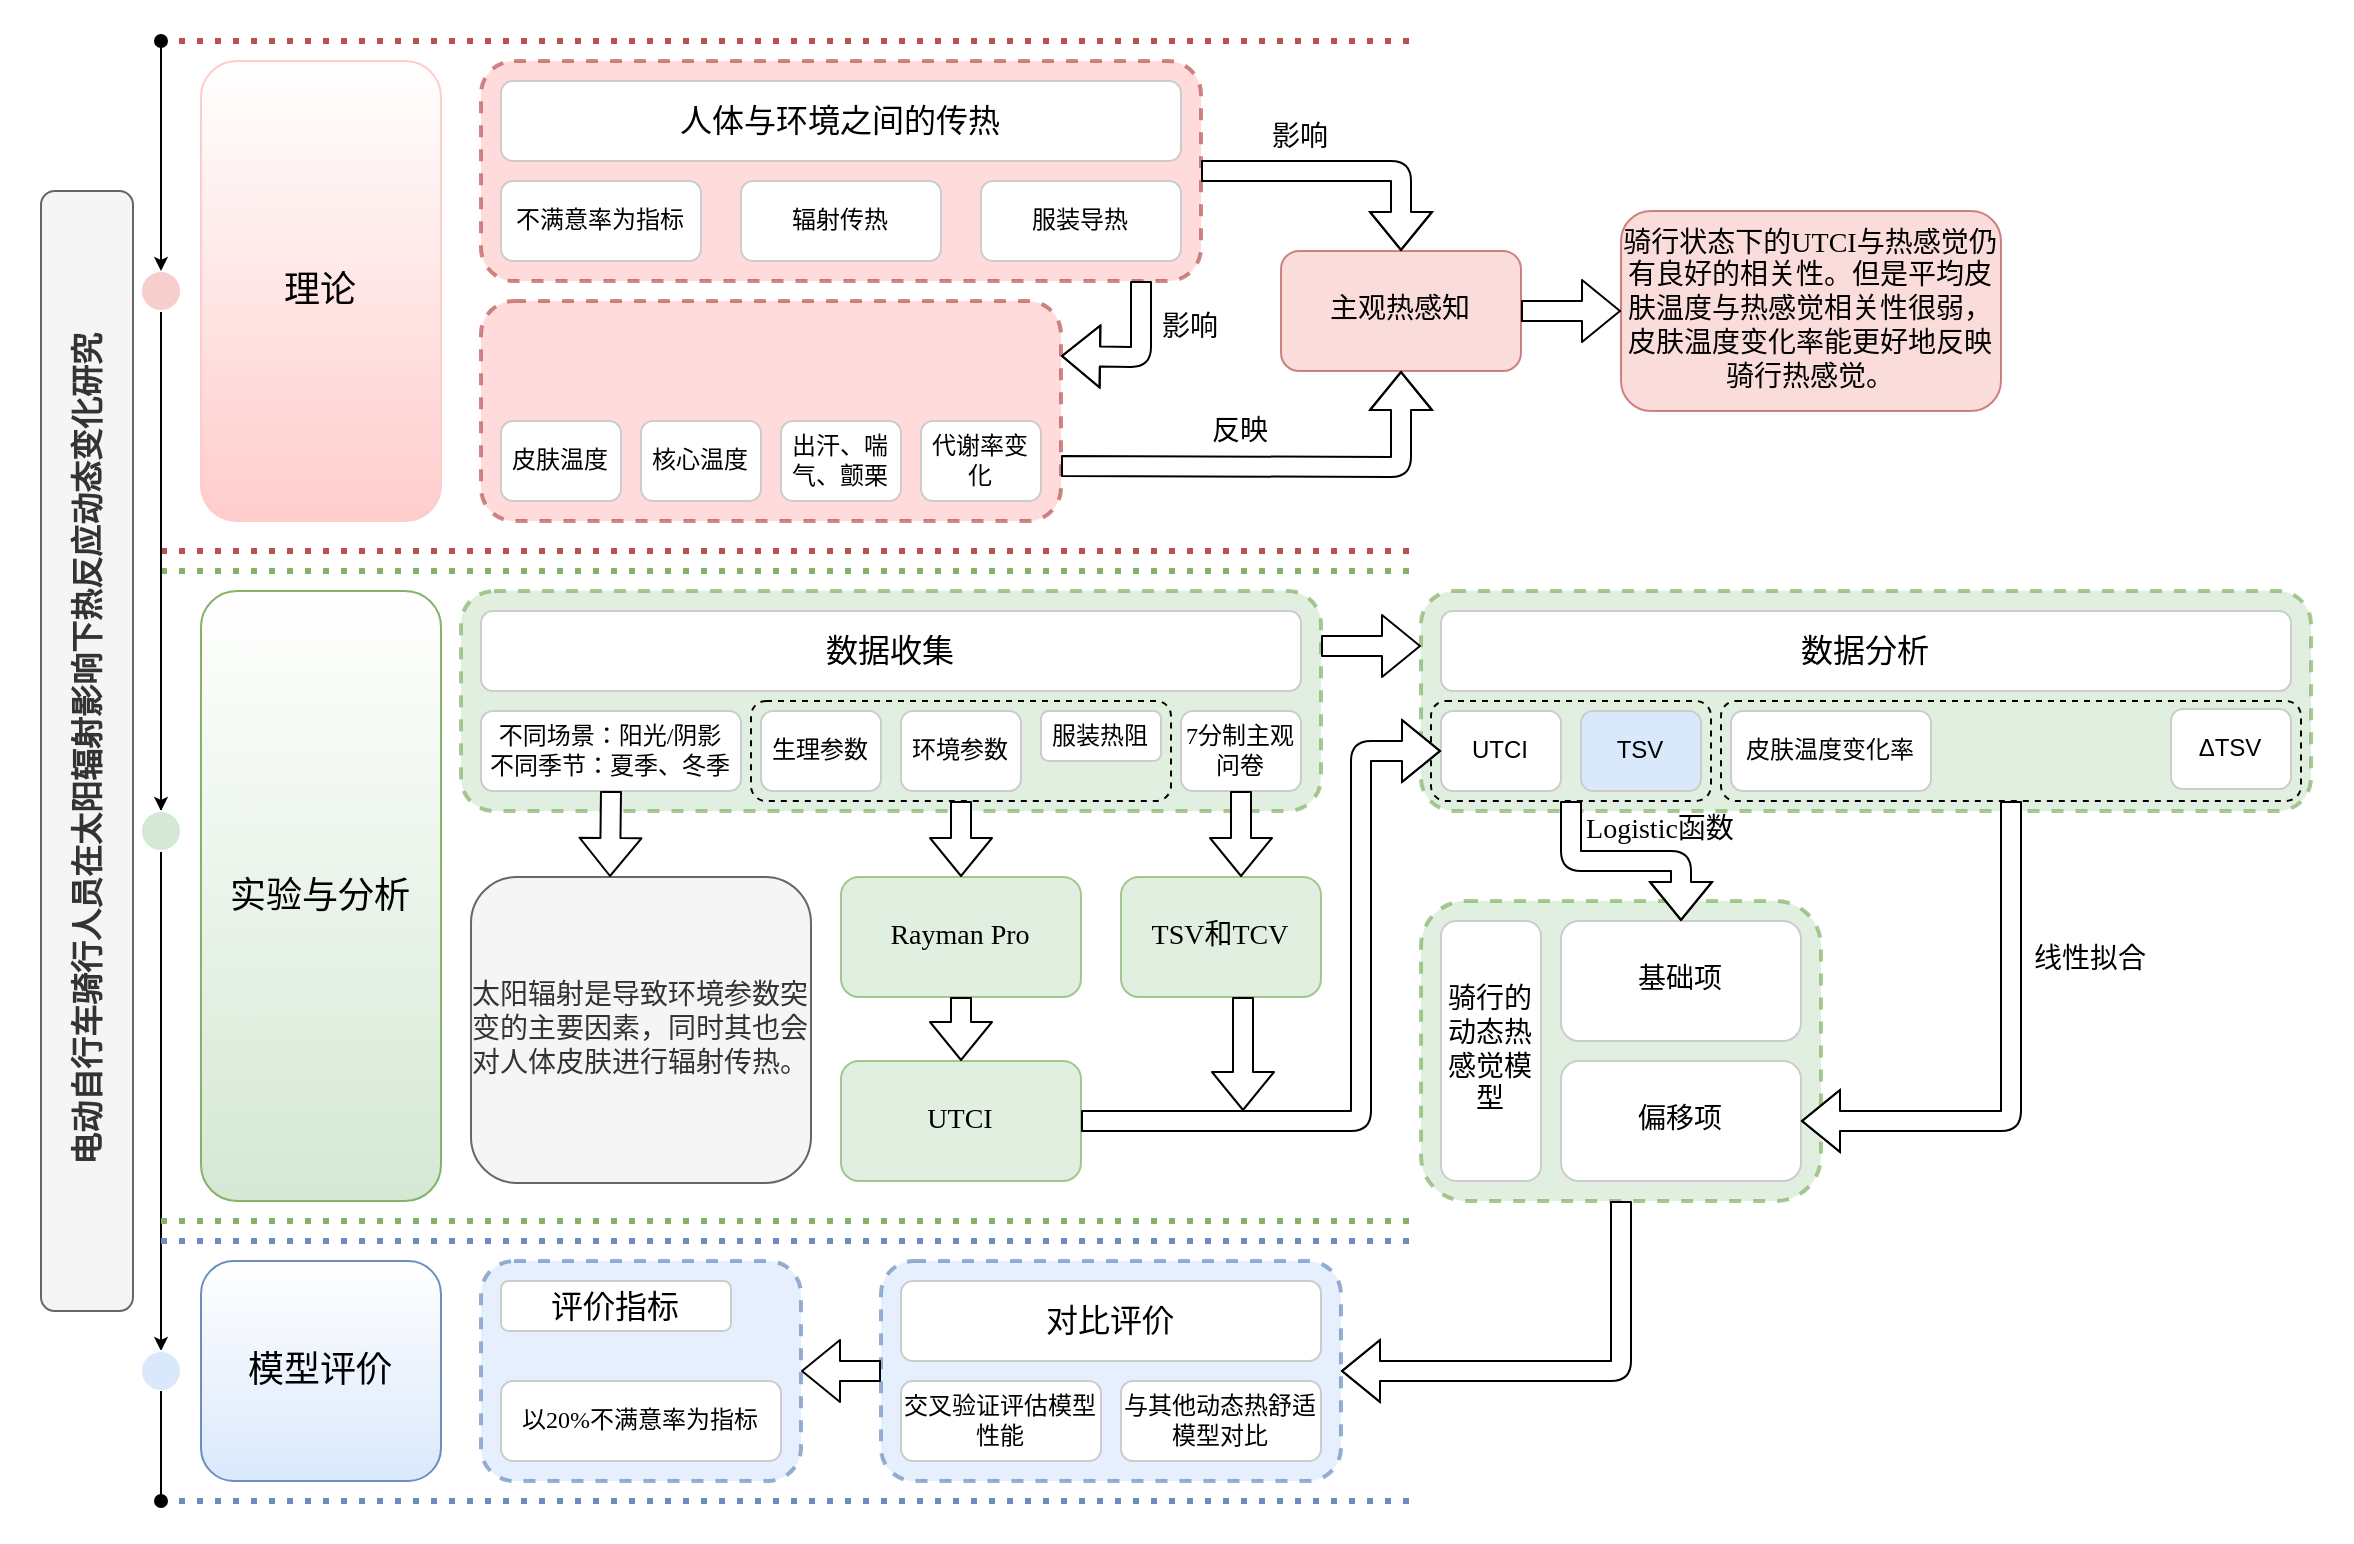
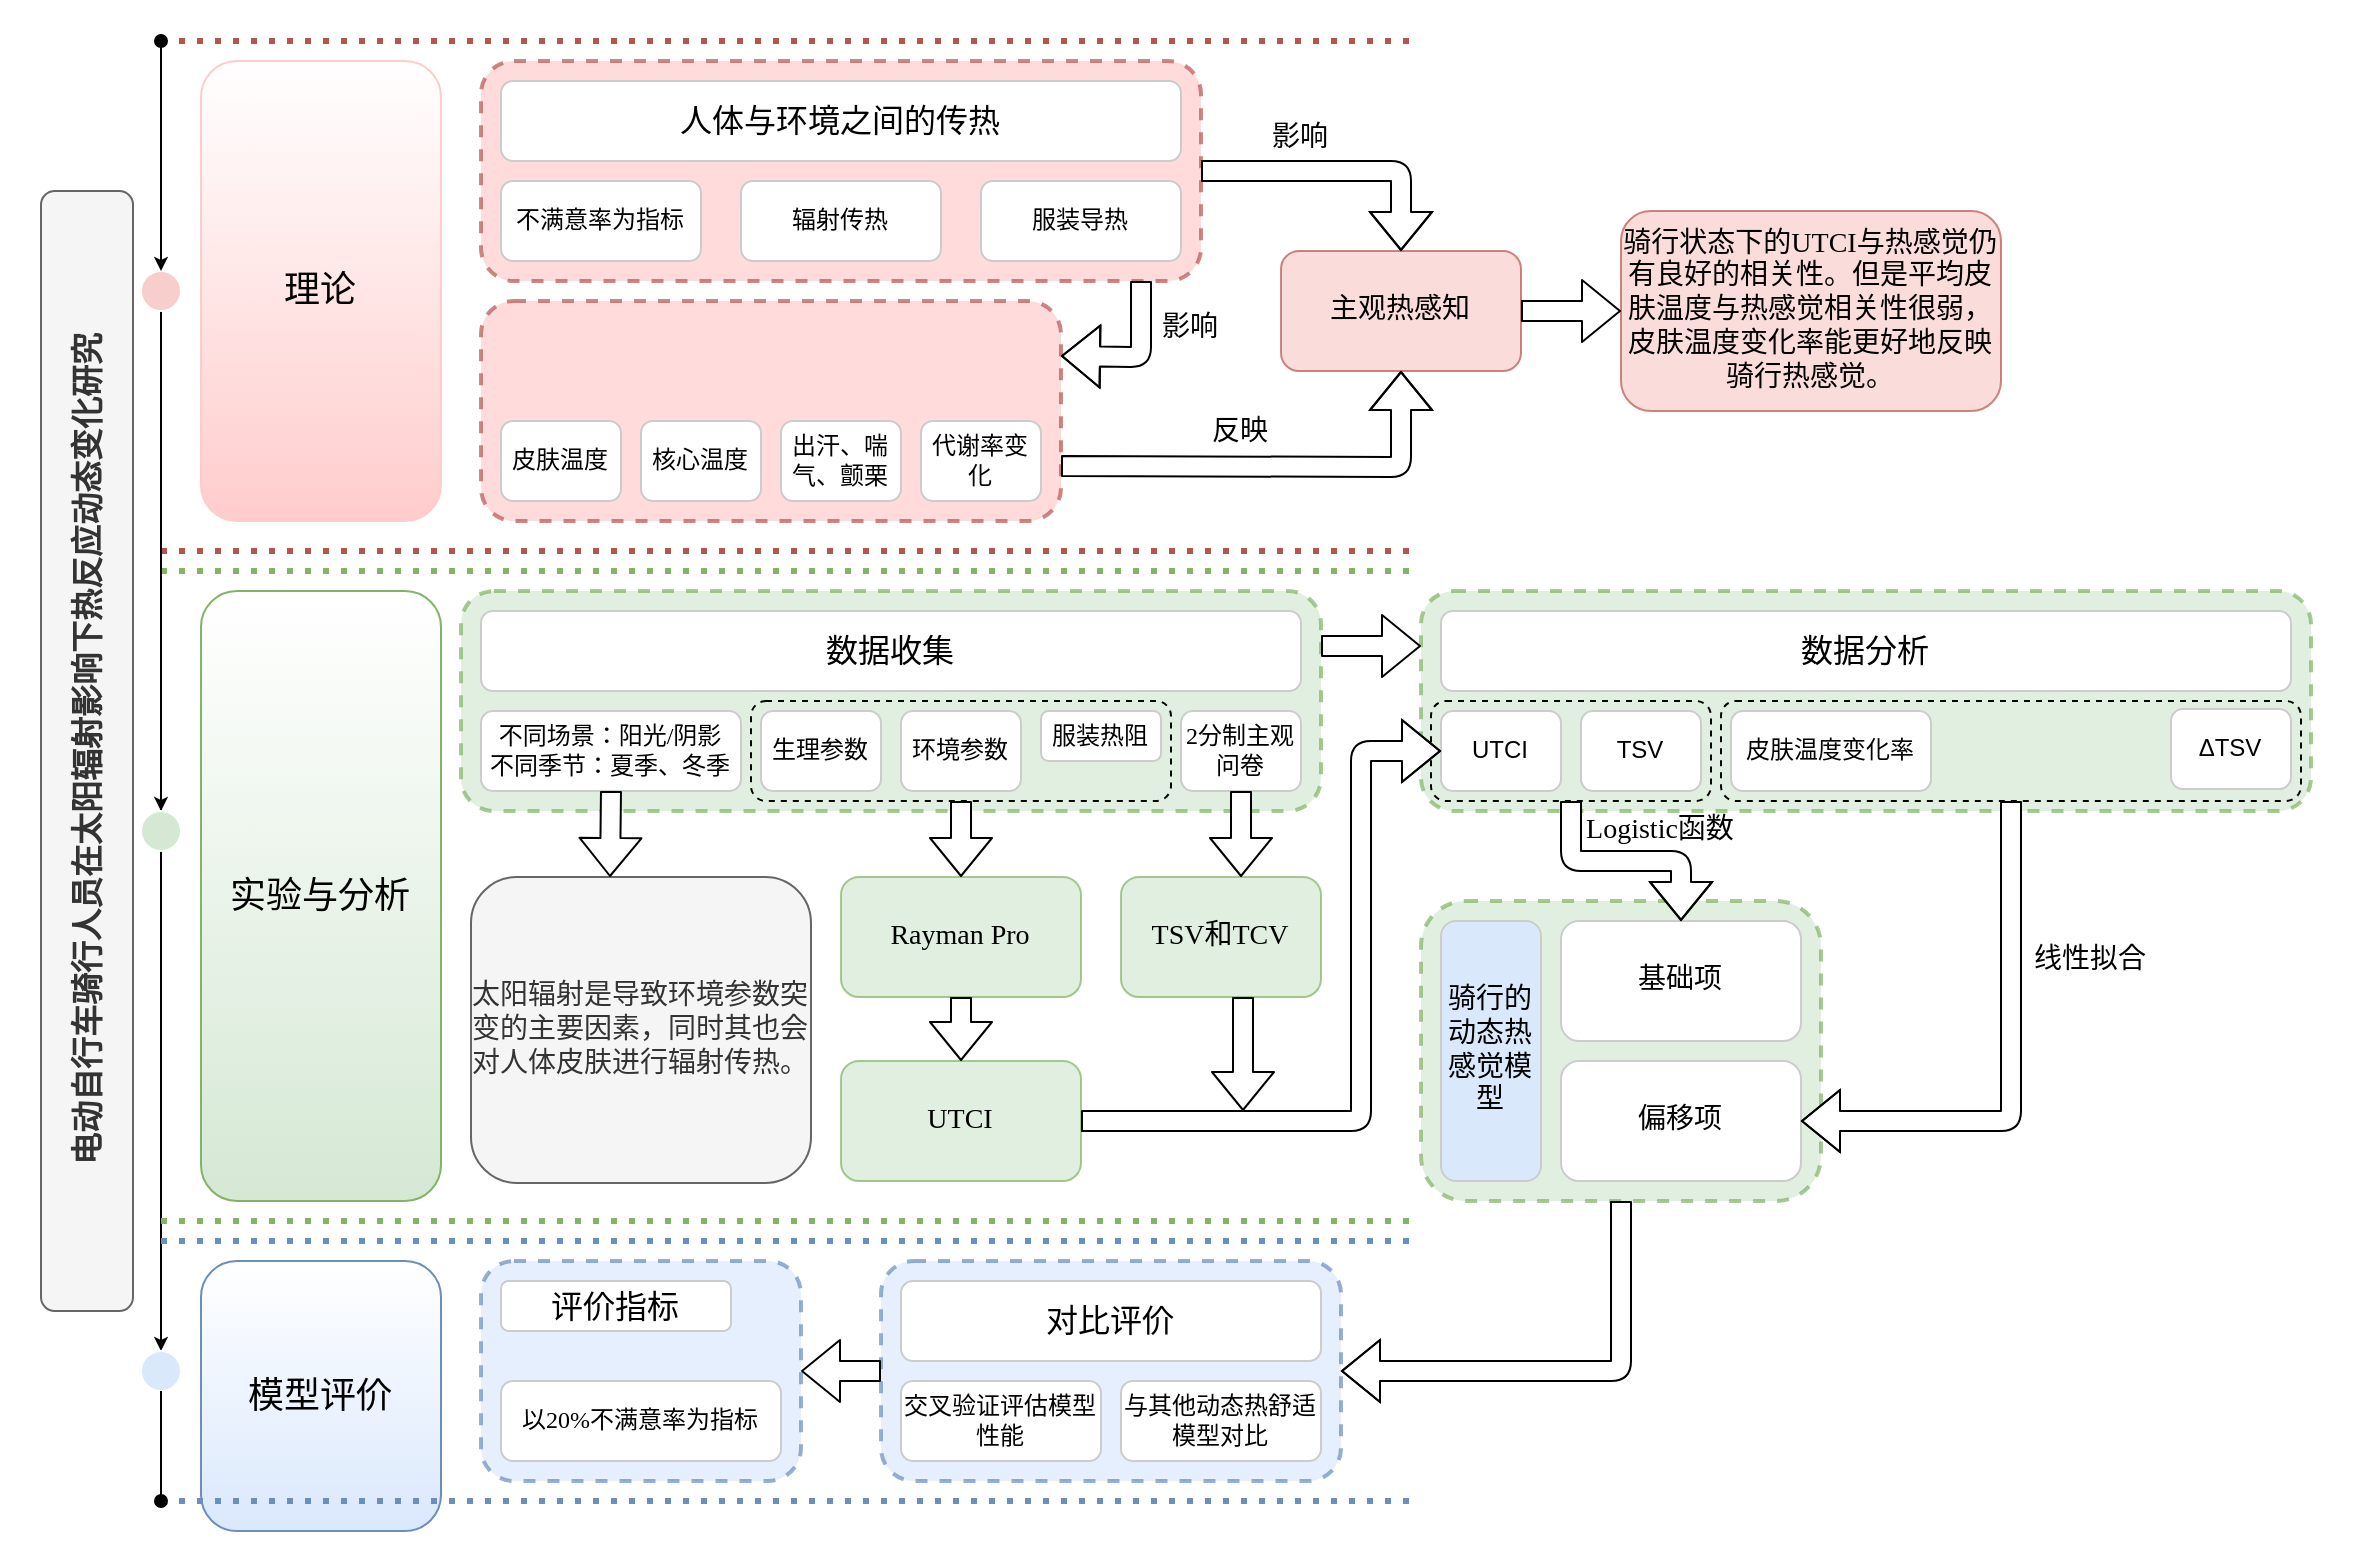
- <mxCell id="63" value="7分制主观问卷" style="rounded=1;whiteSpace=wrap;html=1;fontFamily=Tahoma;strokeColor=#CCCCCC;" vertex="1" parent="1"><mxGeometry x="590" y="355" width="60" height="40" as="geometry" /></mxCell>
+ <mxCell id="63" value="2分制主观问卷" style="rounded=1;whiteSpace=wrap;html=1;fontFamily=Tahoma;strokeColor=#CCCCCC;" vertex="1" parent="1"><mxGeometry x="590" y="355" width="60" height="40" as="geometry" /></mxCell>
- <mxCell id="58" value="TSV" style="rounded=1;whiteSpace=wrap;html=1;strokeColor=#CCCCCC;fillColor=#dae8fc;" vertex="1" parent="1"><mxGeometry x="790" y="355" width="60" height="40" as="geometry" /></mxCell>
+ <mxCell id="58" value="TSV" style="rounded=1;whiteSpace=wrap;html=1;strokeColor=#CCCCCC;" vertex="1" parent="1"><mxGeometry x="790" y="355" width="60" height="40" as="geometry" /></mxCell>
- <mxCell id="19" value="&lt;font style=&quot;font-size: 14px&quot;&gt;骑行的动态热感觉模型&lt;/font&gt;" style="rounded=1;whiteSpace=wrap;html=1;labelBackgroundColor=none;fontSize=14;fontFamily=Tahoma;strokeColor=#CCCCCC;" vertex="1" parent="1"><mxGeometry x="720" y="460" width="50" height="130" as="geometry" /></mxCell>
+ <mxCell id="19" value="&lt;font style=&quot;font-size: 14px&quot;&gt;骑行的动态热感觉模型&lt;/font&gt;" style="rounded=1;whiteSpace=wrap;html=1;labelBackgroundColor=none;fontSize=14;fontFamily=Tahoma;strokeColor=#CCCCCC;fillColor=#dae8fc;" vertex="1" parent="1"><mxGeometry x="720" y="460" width="50" height="130" as="geometry" /></mxCell>
- <mxCell id="21" value="&lt;font style=&quot;font-size: 18px&quot; face=&quot;Tahoma&quot;&gt;模型评价&lt;/font&gt;" style="rounded=1;whiteSpace=wrap;html=1;fillColor=#dae8fc;strokeColor=#6c8ebf;gradientColor=#ffffff;gradientDirection=north;" vertex="1" parent="1"><mxGeometry x="100" y="630" width="120" height="110" as="geometry" /></mxCell>
+ <mxCell id="21" value="&lt;font style=&quot;font-size: 18px&quot; face=&quot;Tahoma&quot;&gt;模型评价&lt;/font&gt;" style="rounded=1;whiteSpace=wrap;html=1;fillColor=#dae8fc;strokeColor=#6c8ebf;gradientColor=#ffffff;gradientDirection=north;" vertex="1" parent="1"><mxGeometry x="100" y="630" width="120" height="135" as="geometry" /></mxCell>
